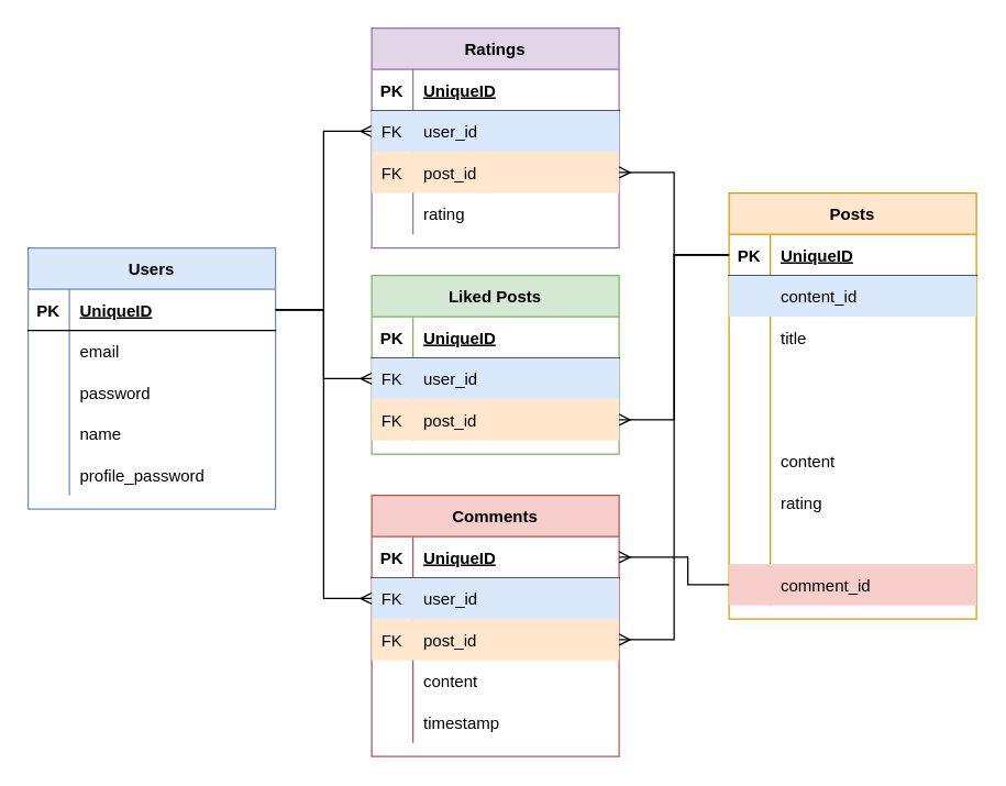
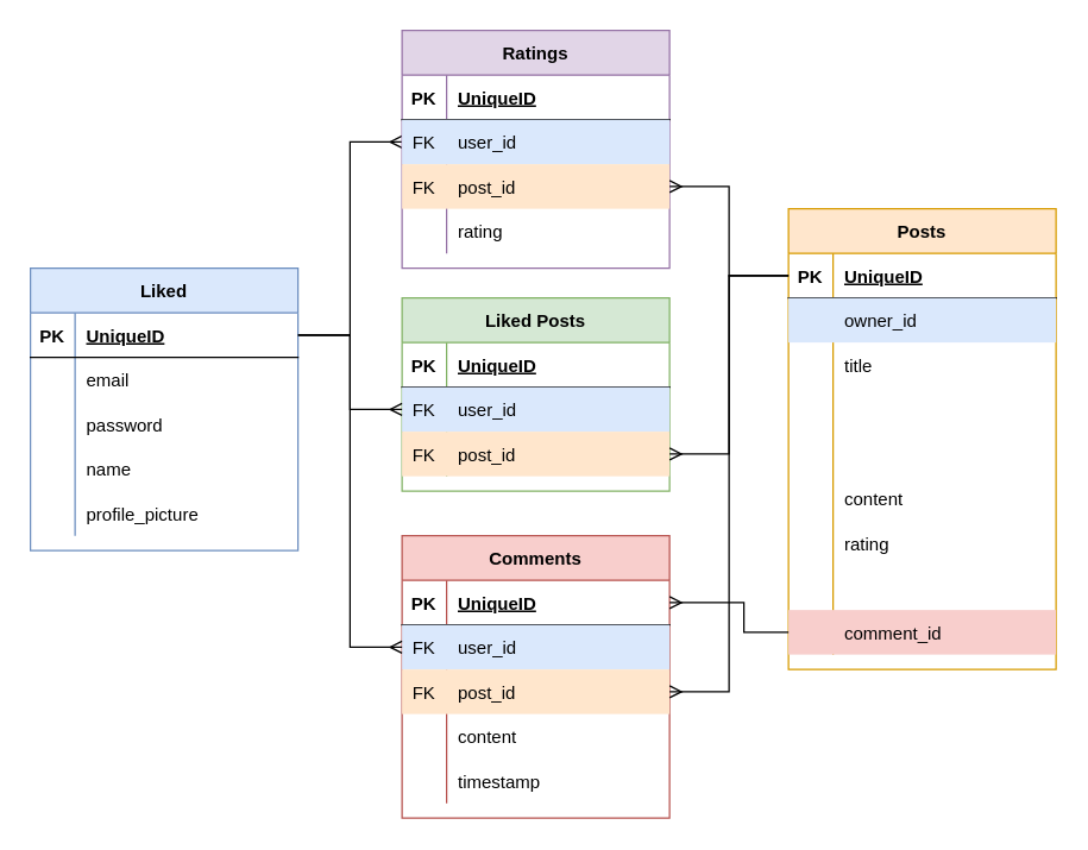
- <mxCell id="3" value="Users" style="shape=table;startSize=30;container=1;collapsible=1;childLayout=tableLayout;fixedRows=1;rowLines=0;fontStyle=1;align=center;resizeLast=1;fillColor=#dae8fc;strokeColor=#6c8ebf;" vertex="1" parent="1"><mxGeometry x="20" y="180" width="180" height="190" as="geometry" /></mxCell>
+ <mxCell id="3" value="Liked" style="shape=table;startSize=30;container=1;collapsible=1;childLayout=tableLayout;fixedRows=1;rowLines=0;fontStyle=1;align=center;resizeLast=1;fillColor=#dae8fc;strokeColor=#6c8ebf;" vertex="1" parent="1"><mxGeometry x="20" y="180" width="180" height="190" as="geometry" /></mxCell>
- <mxCell id="64" value="content_id" style="shape=partialRectangle;connectable=0;fillColor=none;top=0;left=0;bottom=0;right=0;align=left;spacingLeft=6;overflow=hidden;" vertex="1" parent="62"><mxGeometry x="30" width="150" height="30" as="geometry"><mxRectangle width="150" height="30" as="alternateBounds" /></mxGeometry></mxCell>
+ <mxCell id="64" value="owner_id" style="shape=partialRectangle;connectable=0;fillColor=none;top=0;left=0;bottom=0;right=0;align=left;spacingLeft=6;overflow=hidden;" vertex="1" parent="62"><mxGeometry x="30" width="150" height="30" as="geometry"><mxRectangle width="150" height="30" as="alternateBounds" /></mxGeometry></mxCell>
- <mxCell id="18" value="profile_password" style="shape=partialRectangle;connectable=0;fillColor=none;top=0;left=0;bottom=0;right=0;align=left;spacingLeft=6;overflow=hidden;" vertex="1" parent="16"><mxGeometry x="30" width="150" height="30" as="geometry"><mxRectangle width="150" height="30" as="alternateBounds" /></mxGeometry></mxCell>
+ <mxCell id="18" value="profile_picture" style="shape=partialRectangle;connectable=0;fillColor=none;top=0;left=0;bottom=0;right=0;align=left;spacingLeft=6;overflow=hidden;" vertex="1" parent="16"><mxGeometry x="30" width="150" height="30" as="geometry"><mxRectangle width="150" height="30" as="alternateBounds" /></mxGeometry></mxCell>
